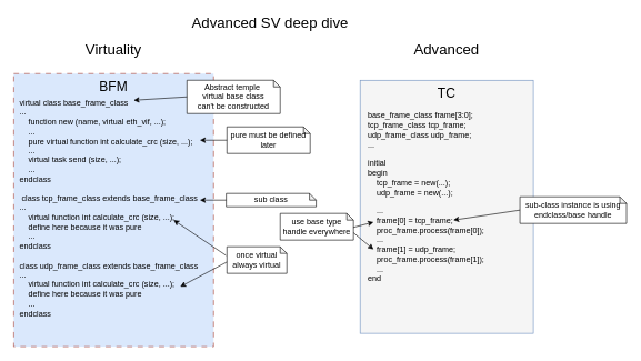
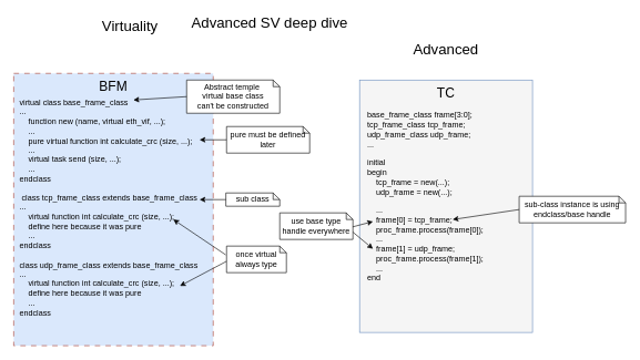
- <mxCell id="14" value="Virtuality" style="text;html=1;align=center;verticalAlign=middle;whiteSpace=wrap;rounded=0;fontSize=22;" vertex="1" parent="1"><mxGeometry x="120" y="60" width="100" height="30" as="geometry" /></mxCell>
+ <mxCell id="14" value="Virtuality" style="text;html=1;align=center;verticalAlign=middle;whiteSpace=wrap;rounded=0;fontSize=22;" vertex="1" parent="1"><mxGeometry x="145" y="25" width="100" height="30" as="geometry" /></mxCell>
- <mxCell id="9" value="sub class" style="shape=note;whiteSpace=wrap;html=1;backgroundOutline=1;darkOpacity=0.05;size=10;" vertex="1" parent="1"><mxGeometry x="339" y="290" width="135" height="20" as="geometry" /></mxCell>
+ <mxCell id="9" value="sub class" style="shape=note;whiteSpace=wrap;html=1;backgroundOutline=1;darkOpacity=0.05;size=10;" vertex="1" parent="1"><mxGeometry x="339" y="290" width="81" height="20" as="geometry" /></mxCell>
- <mxCell id="11" value="once virtual&lt;div&gt;always virtual&lt;/div&gt;" style="shape=note;whiteSpace=wrap;html=1;backgroundOutline=1;darkOpacity=0.05;size=10;" vertex="1" parent="1"><mxGeometry x="340" y="370" width="90" height="40" as="geometry" /></mxCell>
+ <mxCell id="11" value="once virtual&lt;div&gt;always type&lt;/div&gt;" style="shape=note;whiteSpace=wrap;html=1;backgroundOutline=1;darkOpacity=0.05;size=10;" vertex="1" parent="1"><mxGeometry x="340" y="370" width="90" height="40" as="geometry" /></mxCell>
